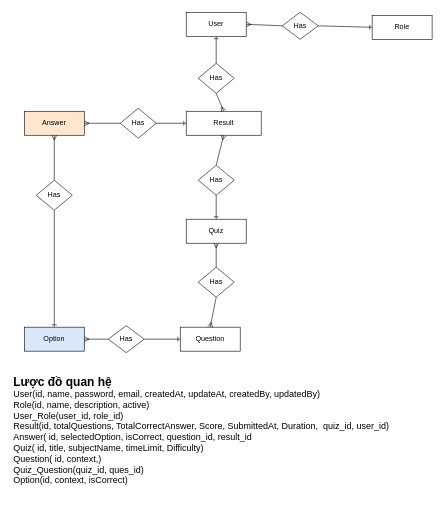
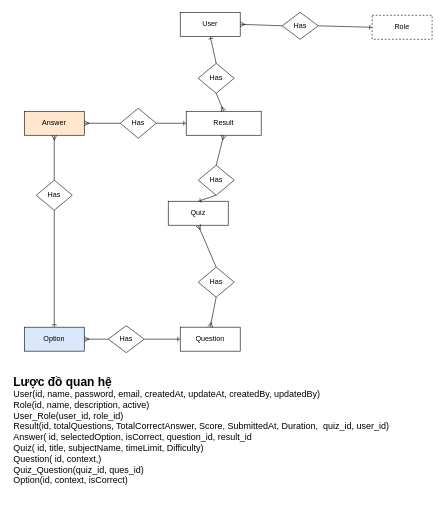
- <mxCell id="4" value="User" style="whiteSpace=wrap;html=1;align=center;" parent="1" vertex="1"><mxGeometry x="310" y="20" width="100" height="40" as="geometry" /></mxCell>
+ <mxCell id="4" value="User" style="whiteSpace=wrap;html=1;align=center;" parent="1" vertex="1"><mxGeometry x="300" y="20" width="100" height="40" as="geometry" /></mxCell>
- <mxCell id="6" value="Role" style="whiteSpace=wrap;html=1;align=center;" parent="1" vertex="1"><mxGeometry x="620" y="25" width="100" height="40" as="geometry" /></mxCell>
+ <mxCell id="6" value="Role" style="whiteSpace=wrap;html=1;align=center;dashed=1;" parent="1" vertex="1"><mxGeometry x="620" y="25" width="100" height="40" as="geometry" /></mxCell>
- <mxCell id="3" value="Quiz" style="whiteSpace=wrap;html=1;align=center;" parent="1" vertex="1"><mxGeometry x="310" y="365" width="100" height="40" as="geometry" /></mxCell>
+ <mxCell id="3" value="Quiz" style="whiteSpace=wrap;html=1;align=center;" parent="1" vertex="1"><mxGeometry x="280" y="335" width="100" height="40" as="geometry" /></mxCell>
